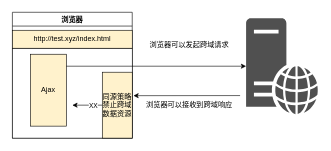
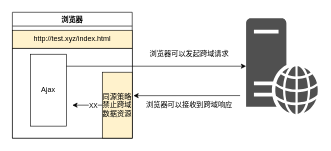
- <mxCell id="12" value="浏览器可以发起跨域请求" style="text;html=1;align=center;verticalAlign=middle;resizable=0;points=[];autosize=1;strokeColor=none;fillColor=none;" vertex="1" parent="1"><mxGeometry x="240" y="65" width="150" height="20" as="geometry" /></mxCell>
+ <mxCell id="12" value="浏览器可以发起跨域请求" style="text;html=1;align=center;verticalAlign=middle;resizable=0;points=[];autosize=1;strokeColor=none;fillColor=none;" vertex="1" parent="1"><mxGeometry x="240" y="80" width="150" height="20" as="geometry" /></mxCell>
- <mxCell id="6" value="Ajax" style="rounded=0;whiteSpace=wrap;html=1;fillColor=#fff2cc;" vertex="1" parent="3"><mxGeometry x="30" y="40" width="60" height="120" as="geometry" /></mxCell>
+ <mxCell id="6" value="Ajax" style="rounded=0;whiteSpace=wrap;html=1;" vertex="1" parent="3"><mxGeometry x="30" y="40" width="60" height="120" as="geometry" /></mxCell>
